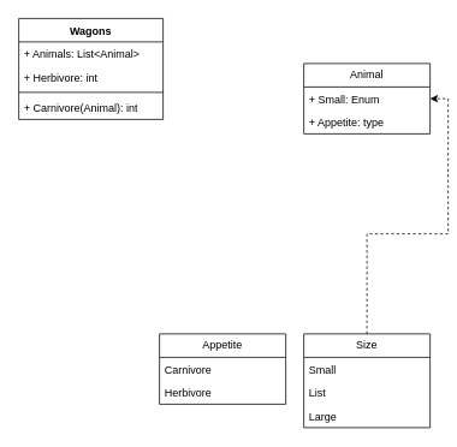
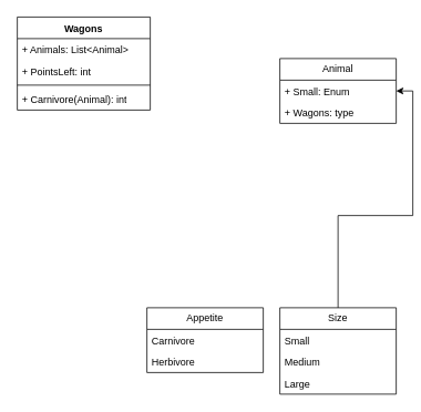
- <mxCell id="15" value="+ Herbivore: int" style="text;strokeColor=none;fillColor=none;align=left;verticalAlign=top;spacingLeft=4;spacingRight=4;overflow=hidden;rotatable=0;points=[[0,0.5],[1,0.5]];portConstraint=eastwest;whiteSpace=wrap;html=1;" vertex="1" parent="13"><mxGeometry y="52" width="160" height="26" as="geometry" /></mxCell>
+ <mxCell id="15" value="+ PointsLeft: int" style="text;strokeColor=none;fillColor=none;align=left;verticalAlign=top;spacingLeft=4;spacingRight=4;overflow=hidden;rotatable=0;points=[[0,0.5],[1,0.5]];portConstraint=eastwest;whiteSpace=wrap;html=1;" vertex="1" parent="13"><mxGeometry y="52" width="160" height="26" as="geometry" /></mxCell>
- <mxCell id="4" value="+ Appetite: type" style="text;strokeColor=none;fillColor=none;align=left;verticalAlign=top;spacingLeft=4;spacingRight=4;overflow=hidden;rotatable=0;points=[[0,0.5],[1,0.5]];portConstraint=eastwest;whiteSpace=wrap;html=1;" vertex="1" parent="2"><mxGeometry y="52" width="140" height="26" as="geometry" /></mxCell>
+ <mxCell id="4" value="+ Wagons: type" style="text;strokeColor=none;fillColor=none;align=left;verticalAlign=top;spacingLeft=4;spacingRight=4;overflow=hidden;rotatable=0;points=[[0,0.5],[1,0.5]];portConstraint=eastwest;whiteSpace=wrap;html=1;" vertex="1" parent="2"><mxGeometry y="52" width="140" height="26" as="geometry" /></mxCell>
- <mxCell id="5" style="edgeStyle=orthogonalEdgeStyle;rounded=0;orthogonalLoop=1;jettySize=auto;html=1;entryX=1;entryY=0.5;entryDx=0;entryDy=0;dashed=1;" edge="1" parent="1" source="6" target="2"><mxGeometry relative="1" as="geometry" /></mxCell>
+ <mxCell id="5" style="edgeStyle=orthogonalEdgeStyle;rounded=0;orthogonalLoop=1;jettySize=auto;html=1;entryX=1;entryY=0.5;entryDx=0;entryDy=0;" edge="1" parent="1" source="6" target="2"><mxGeometry relative="1" as="geometry" /></mxCell>
- <mxCell id="8" value="List" style="text;strokeColor=none;fillColor=none;align=left;verticalAlign=top;spacingLeft=4;spacingRight=4;overflow=hidden;rotatable=0;points=[[0,0.5],[1,0.5]];portConstraint=eastwest;whiteSpace=wrap;html=1;" vertex="1" parent="6"><mxGeometry y="52" width="140" height="26" as="geometry" /></mxCell>
+ <mxCell id="8" value="Medium" style="text;strokeColor=none;fillColor=none;align=left;verticalAlign=top;spacingLeft=4;spacingRight=4;overflow=hidden;rotatable=0;points=[[0,0.5],[1,0.5]];portConstraint=eastwest;whiteSpace=wrap;html=1;" vertex="1" parent="6"><mxGeometry y="52" width="140" height="26" as="geometry" /></mxCell>
